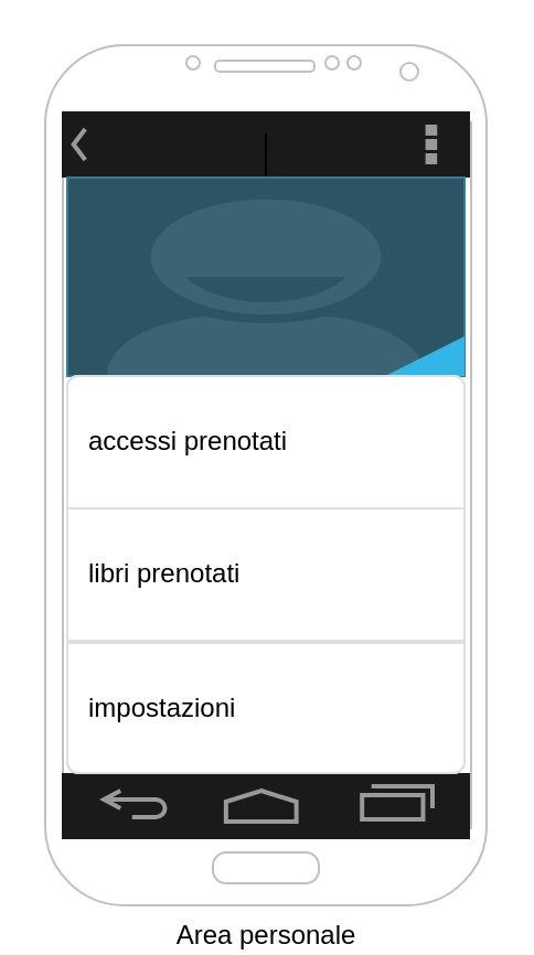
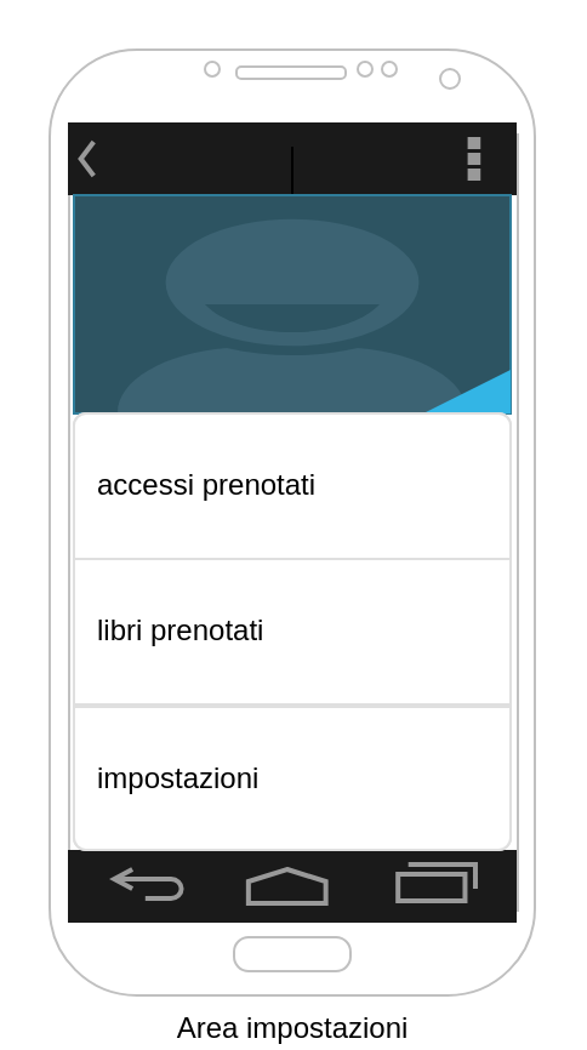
- <mxCell id="2" value="Area personale" style="verticalLabelPosition=bottom;verticalAlign=top;html=1;shadow=0;dashed=0;strokeWidth=1;shape=mxgraph.android.phone2;strokeColor=#c0c0c0;" vertex="1" parent="1"><mxGeometry x="20" y="20" width="200" height="390" as="geometry" /></mxCell>
+ <mxCell id="2" value="Area impostazioni" style="verticalLabelPosition=bottom;verticalAlign=top;html=1;shadow=0;dashed=0;strokeWidth=1;shape=mxgraph.android.phone2;strokeColor=#c0c0c0;" vertex="1" parent="1"><mxGeometry x="20" y="20" width="200" height="390" as="geometry" /></mxCell>
